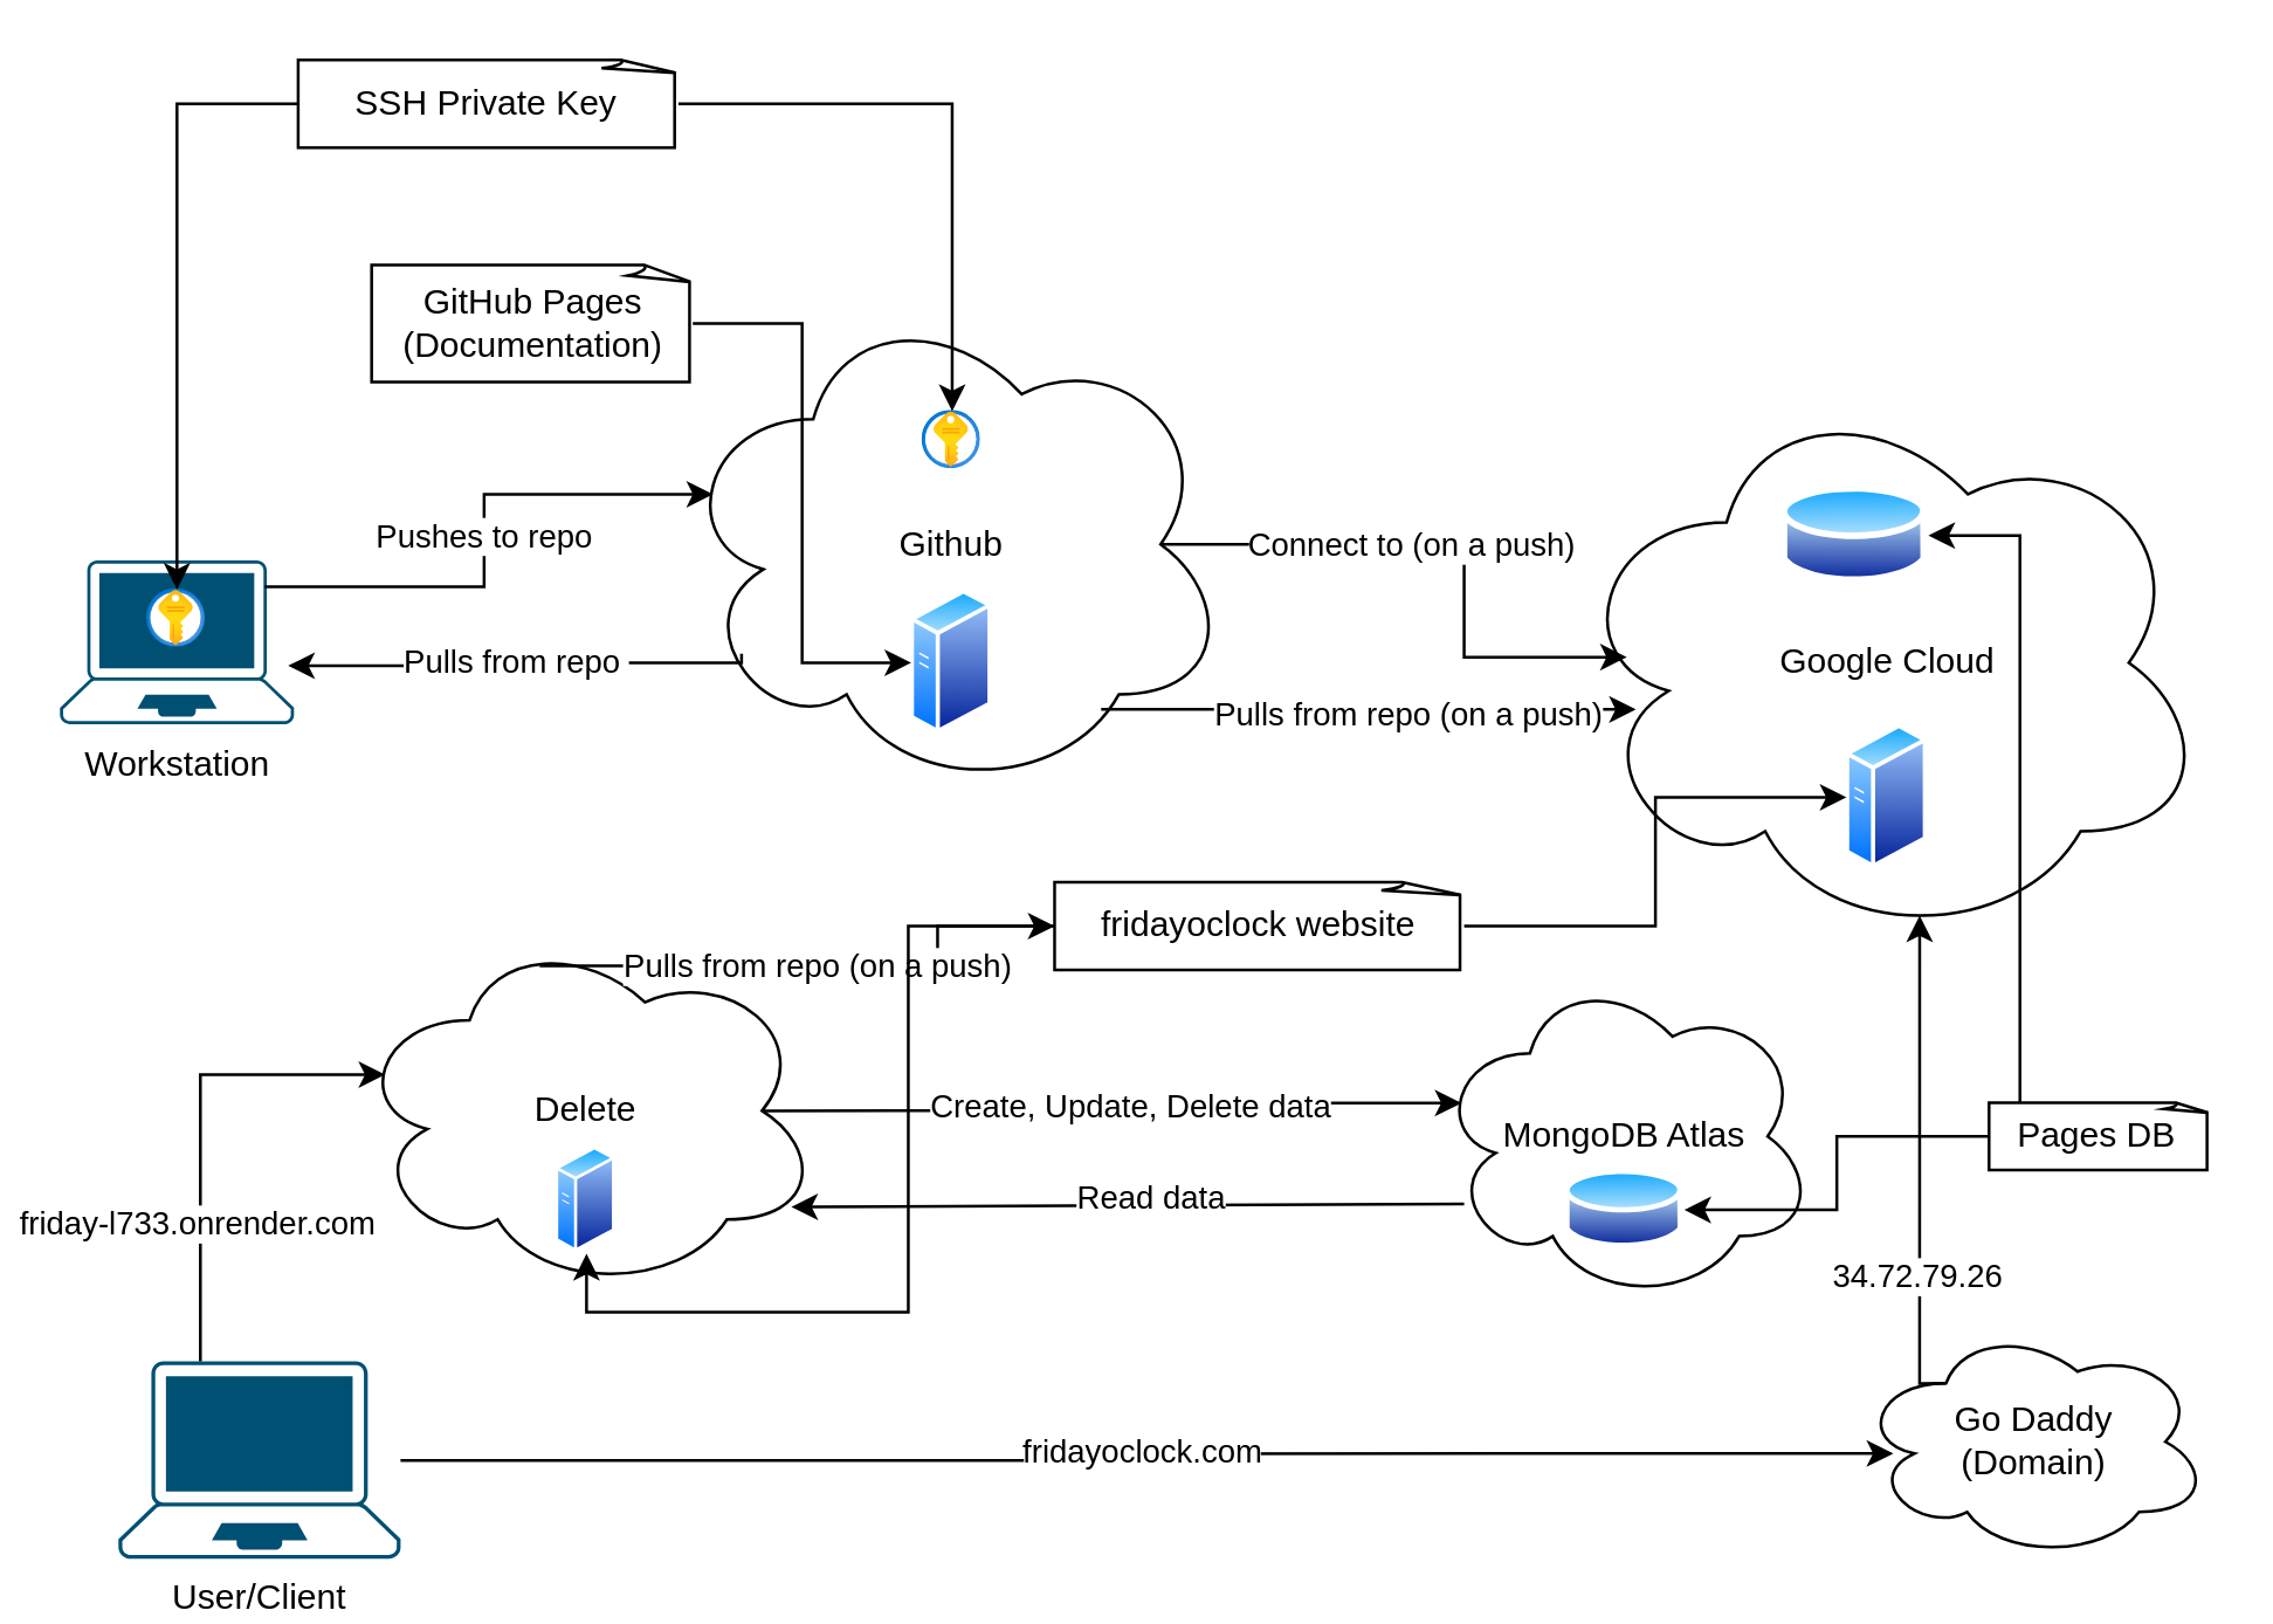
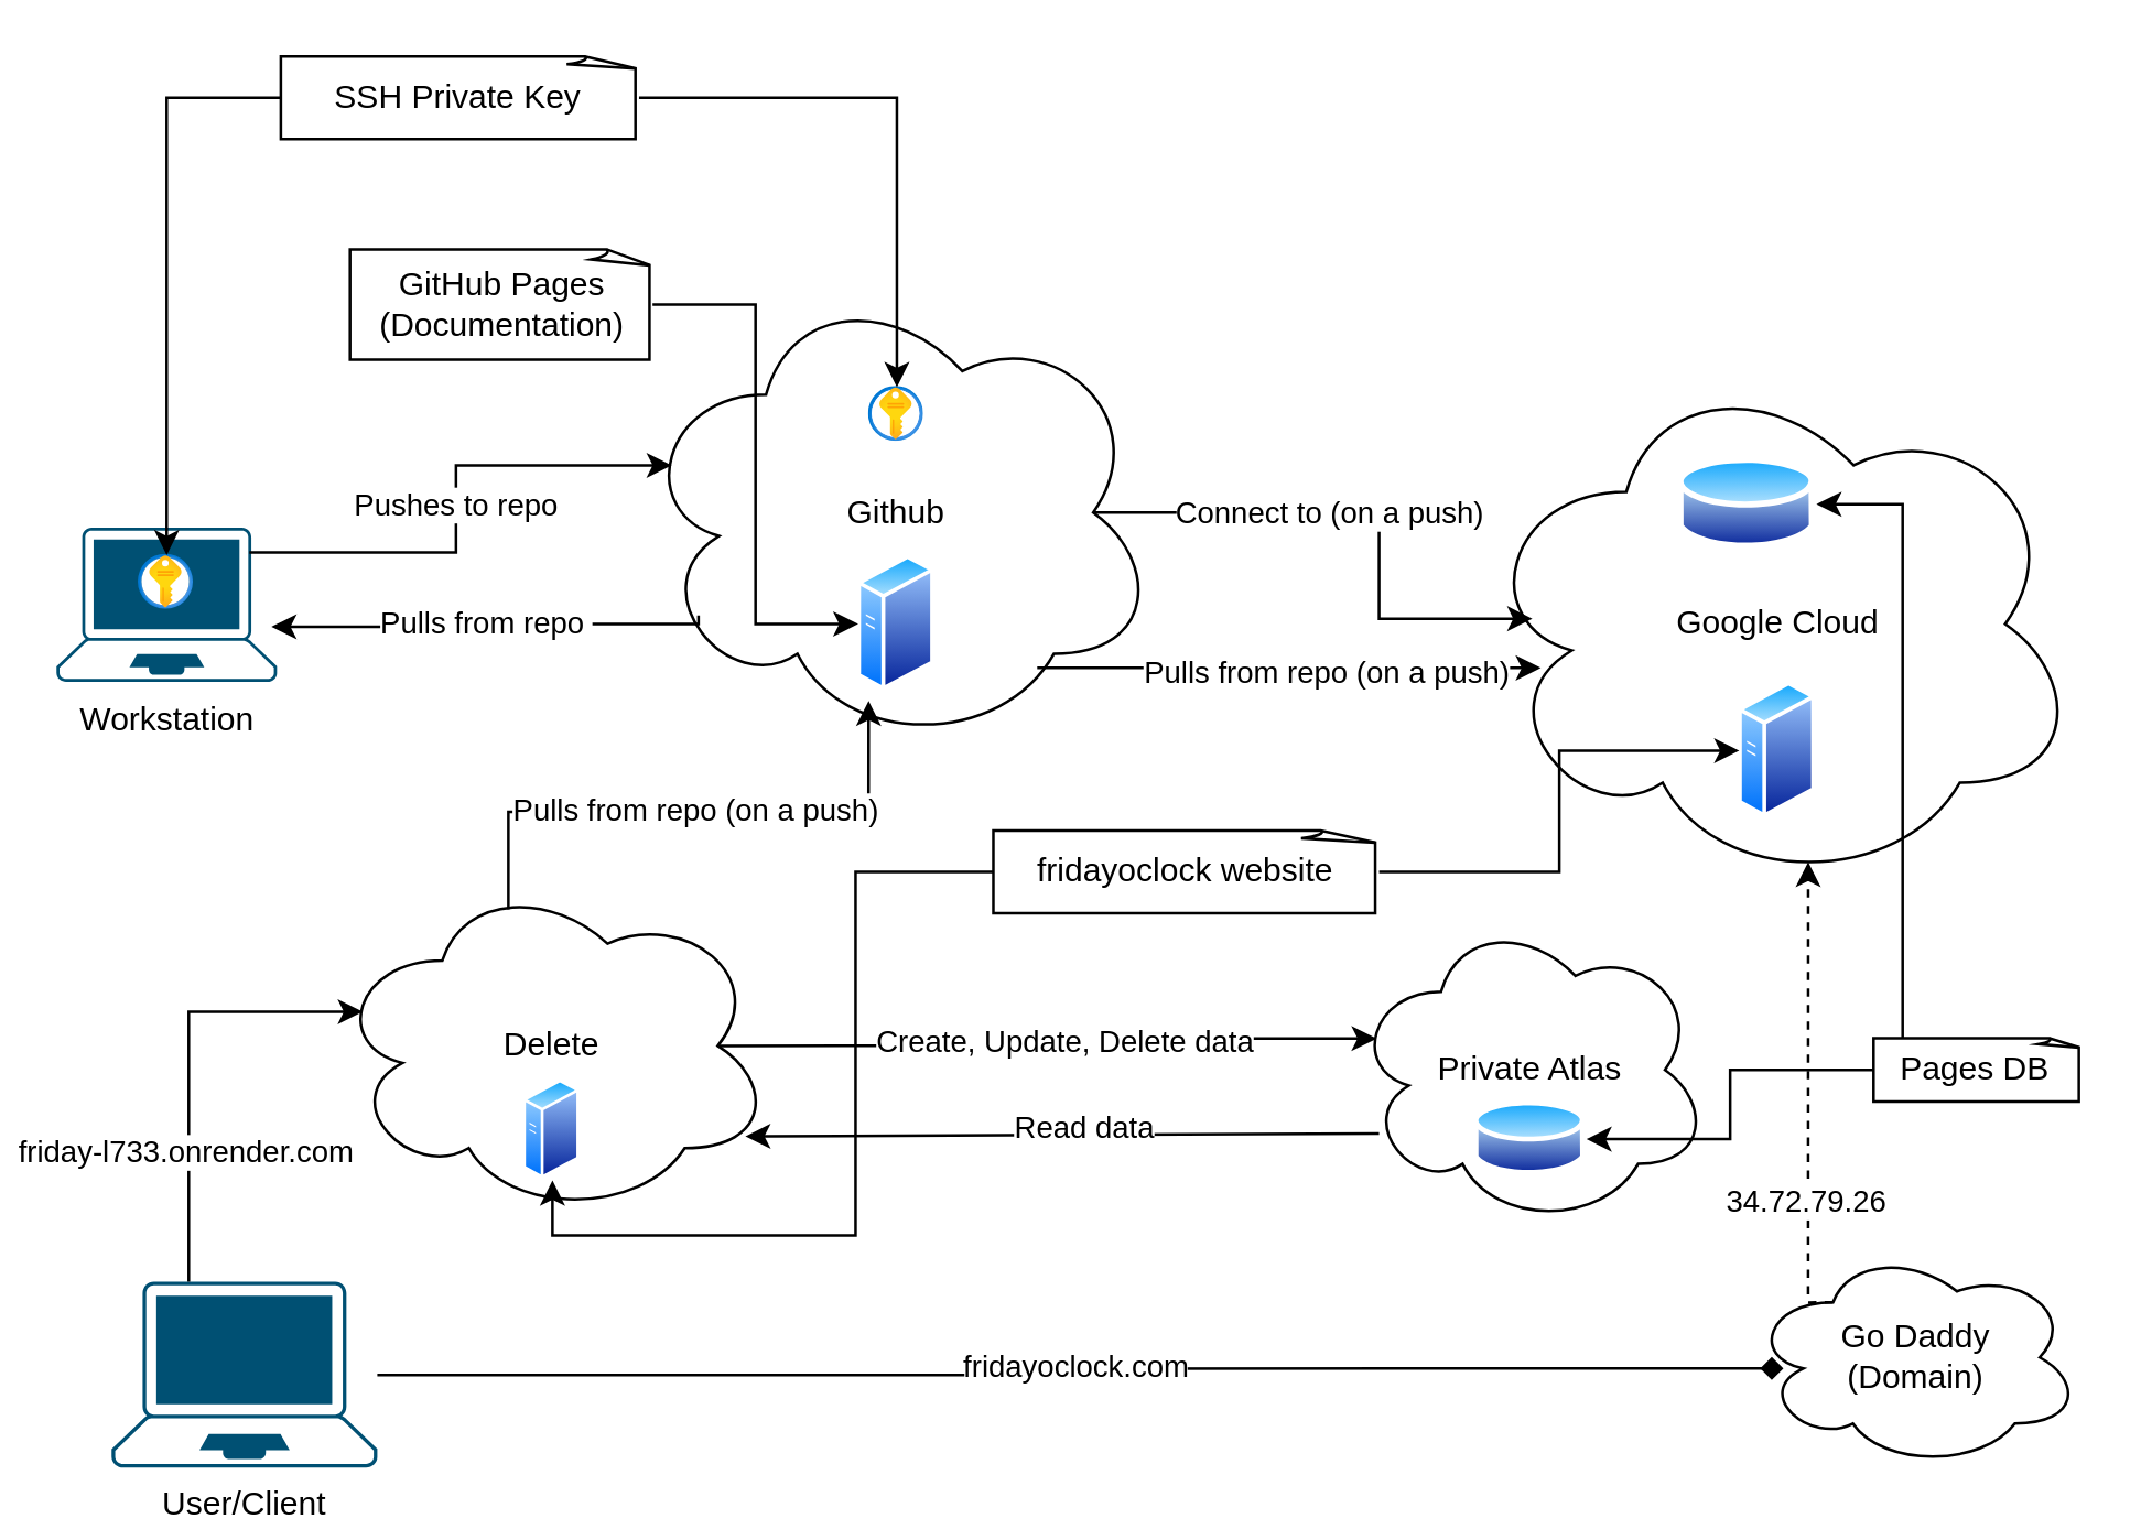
- <mxCell id="15" value="Pulls from repo (on a push)" style="edgeStyle=orthogonalEdgeStyle;rounded=0;orthogonalLoop=1;jettySize=auto;html=1;exitX=0.4;exitY=0.1;exitDx=0;exitDy=0;exitPerimeter=0;" edge="1" parent="1" source="14" target="39"><mxGeometry relative="1" as="geometry" /></mxCell>
+ <mxCell id="15" value="Pulls from repo (on a push)" style="edgeStyle=orthogonalEdgeStyle;rounded=0;orthogonalLoop=1;jettySize=auto;html=1;entryX=0.446;entryY=0.9;entryDx=0;entryDy=0;entryPerimeter=0;exitX=0.4;exitY=0.1;exitDx=0;exitDy=0;exitPerimeter=0;" edge="1" parent="1" source="14" target="4"><mxGeometry relative="1" as="geometry" /></mxCell>
- <mxCell id="40" style="edgeStyle=orthogonalEdgeStyle;rounded=0;orthogonalLoop=1;jettySize=auto;html=1;entryX=0.55;entryY=0.95;entryDx=0;entryDy=0;entryPerimeter=0;exitX=0.25;exitY=0.25;exitDx=0;exitDy=0;exitPerimeter=0;" edge="1" parent="1" source="7" target="9"><mxGeometry relative="1" as="geometry"><Array as="points"><mxPoint x="656" y="472" /></Array></mxGeometry></mxCell>
+ <mxCell id="40" style="edgeStyle=orthogonalEdgeStyle;rounded=0;orthogonalLoop=1;jettySize=auto;html=1;entryX=0.55;entryY=0.95;entryDx=0;entryDy=0;entryPerimeter=0;exitX=0.25;exitY=0.25;exitDx=0;exitDy=0;exitPerimeter=0;dashed=1;" edge="1" parent="1" source="7" target="9"><mxGeometry relative="1" as="geometry"><Array as="points"><mxPoint x="656" y="472" /></Array></mxGeometry></mxCell>
- <mxCell id="19" value="MongoDB Atlas" style="ellipse;shape=cloud;whiteSpace=wrap;html=1;" vertex="1" parent="1"><mxGeometry x="490" y="331" width="130" height="113.75" as="geometry" /></mxCell>
+ <mxCell id="19" value="Private Atlas" style="ellipse;shape=cloud;whiteSpace=wrap;html=1;" vertex="1" parent="1"><mxGeometry x="490" y="331" width="130" height="113.75" as="geometry" /></mxCell>
- <mxCell id="8" value="fridayoclock.com" style="edgeStyle=orthogonalEdgeStyle;rounded=0;orthogonalLoop=1;jettySize=auto;html=1;entryX=0.1;entryY=0.55;entryDx=0;entryDy=0;entryPerimeter=0;" edge="1" parent="1" source="3" target="7"><mxGeometry relative="1" as="geometry" /></mxCell>
+ <mxCell id="8" value="fridayoclock.com" style="edgeStyle=orthogonalEdgeStyle;rounded=0;orthogonalLoop=1;jettySize=auto;html=1;entryX=0.1;entryY=0.55;entryDx=0;entryDy=0;entryPerimeter=0;endArrow=diamond;" edge="1" parent="1" source="3" target="7"><mxGeometry relative="1" as="geometry" /></mxCell>
